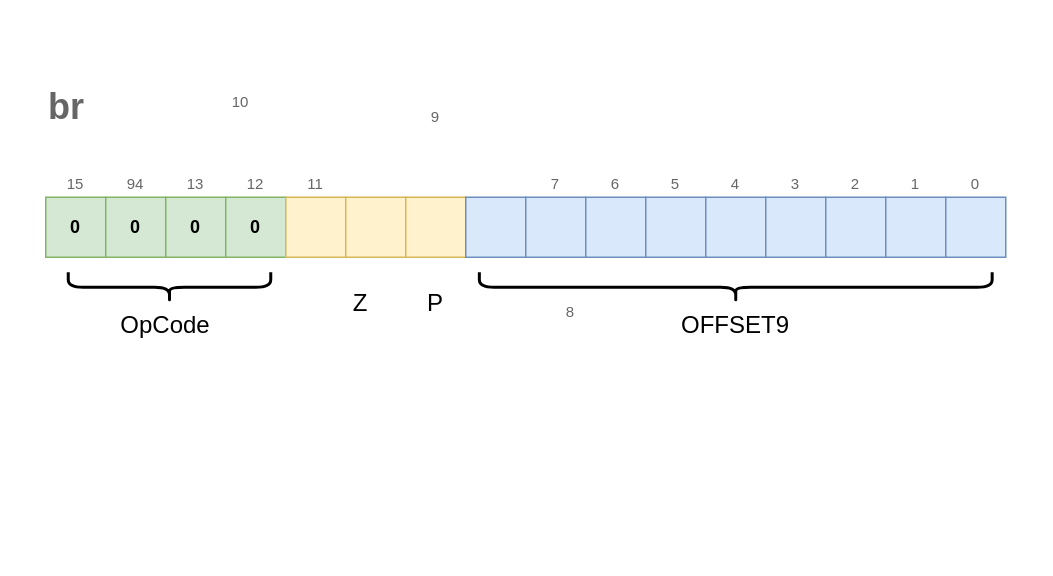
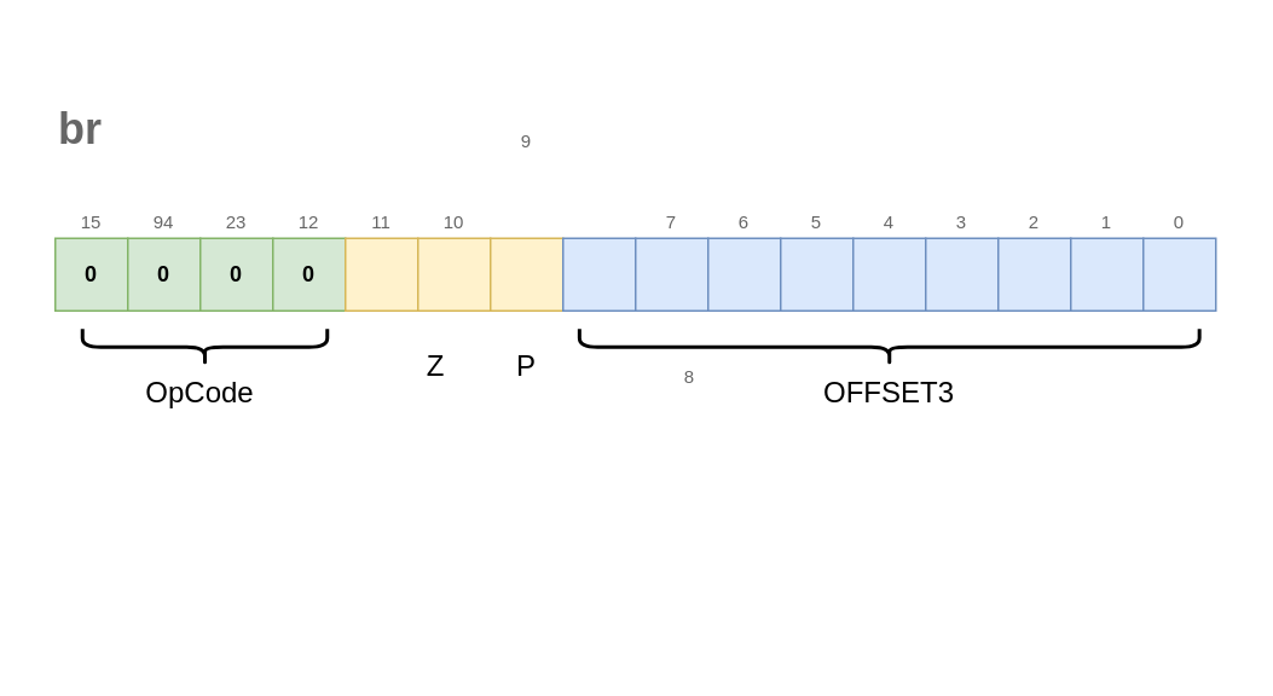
- <mxCell id="34" value="10" style="text;html=1;strokeColor=none;fillColor=none;align=center;verticalAlign=bottom;whiteSpace=wrap;rounded=0;fontSize=10;fontColor=#666666;" vertex="1" parent="1"><mxGeometry x="140" y="46" width="40" height="30" as="geometry" /></mxCell>
+ <mxCell id="34" value="10" style="text;html=1;strokeColor=none;fillColor=none;align=center;verticalAlign=bottom;whiteSpace=wrap;rounded=0;fontSize=10;fontColor=#666666;" vertex="1" parent="1"><mxGeometry x="230" y="101" width="40" height="30" as="geometry" /></mxCell>
- <mxCell id="37" value="13" style="text;html=1;strokeColor=none;fillColor=none;align=center;verticalAlign=bottom;whiteSpace=wrap;rounded=0;fontSize=10;fontColor=#666666;" vertex="1" parent="1"><mxGeometry x="110" y="101" width="40" height="30" as="geometry" /></mxCell>
+ <mxCell id="37" value="23" style="text;html=1;strokeColor=none;fillColor=none;align=center;verticalAlign=bottom;whiteSpace=wrap;rounded=0;fontSize=10;fontColor=#666666;" vertex="1" parent="1"><mxGeometry x="110" y="101" width="40" height="30" as="geometry" /></mxCell>
- <mxCell id="23" value="OFFSET9" style="text;html=1;strokeColor=none;fillColor=none;align=center;verticalAlign=middle;whiteSpace=wrap;rounded=0;fontSize=16;" vertex="1" parent="1"><mxGeometry x="460" y="201" width="60" height="30" as="geometry" /></mxCell>
+ <mxCell id="23" value="OFFSET3" style="text;html=1;strokeColor=none;fillColor=none;align=center;verticalAlign=middle;whiteSpace=wrap;rounded=0;fontSize=16;" vertex="1" parent="1"><mxGeometry x="460" y="201" width="60" height="30" as="geometry" /></mxCell>
